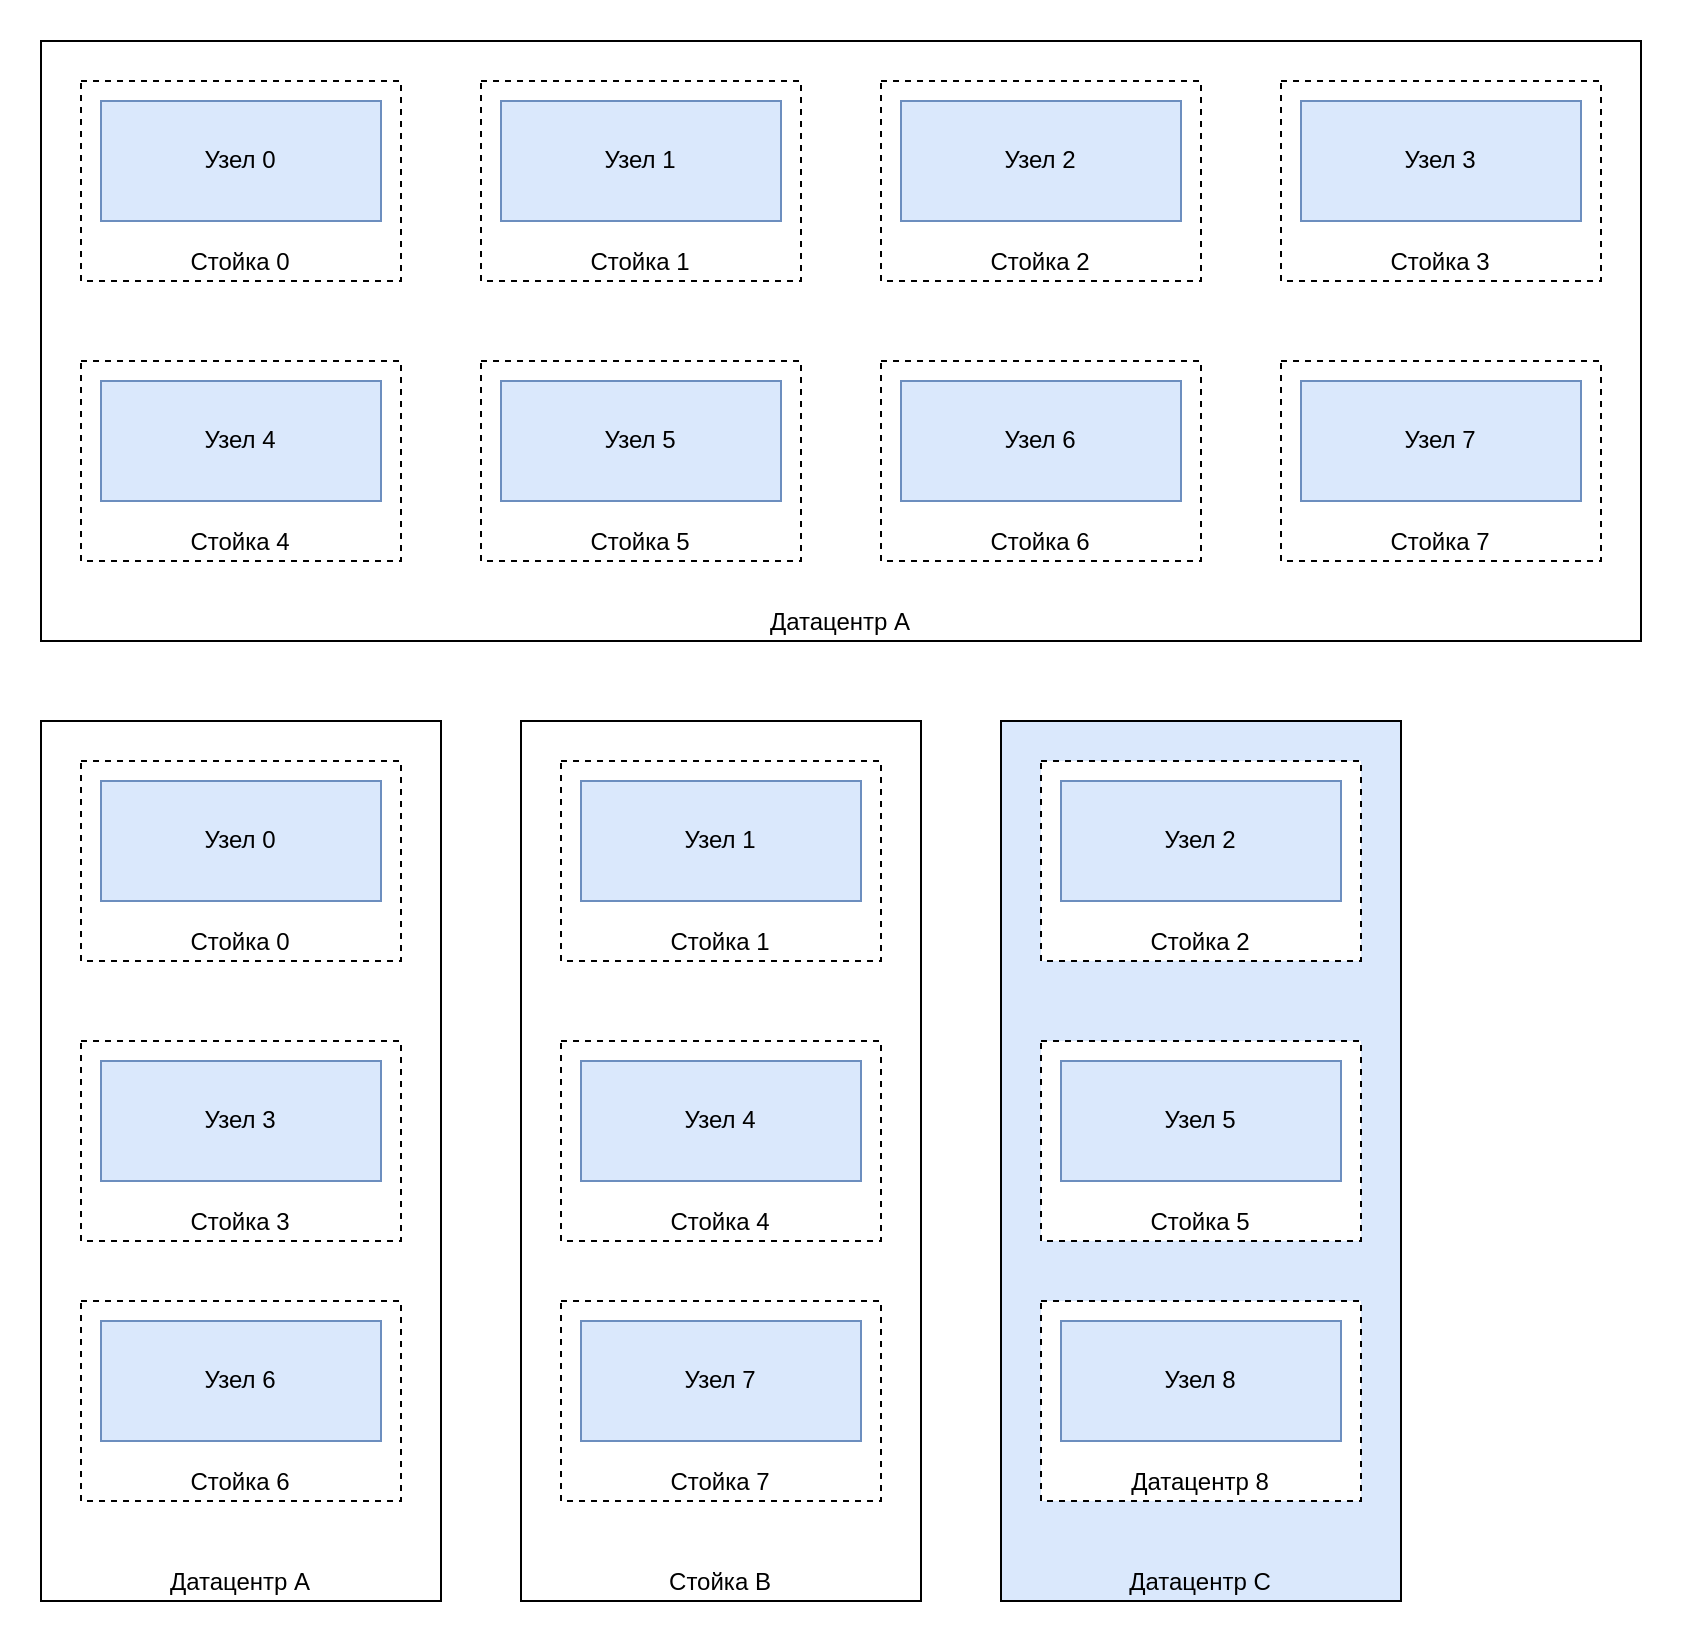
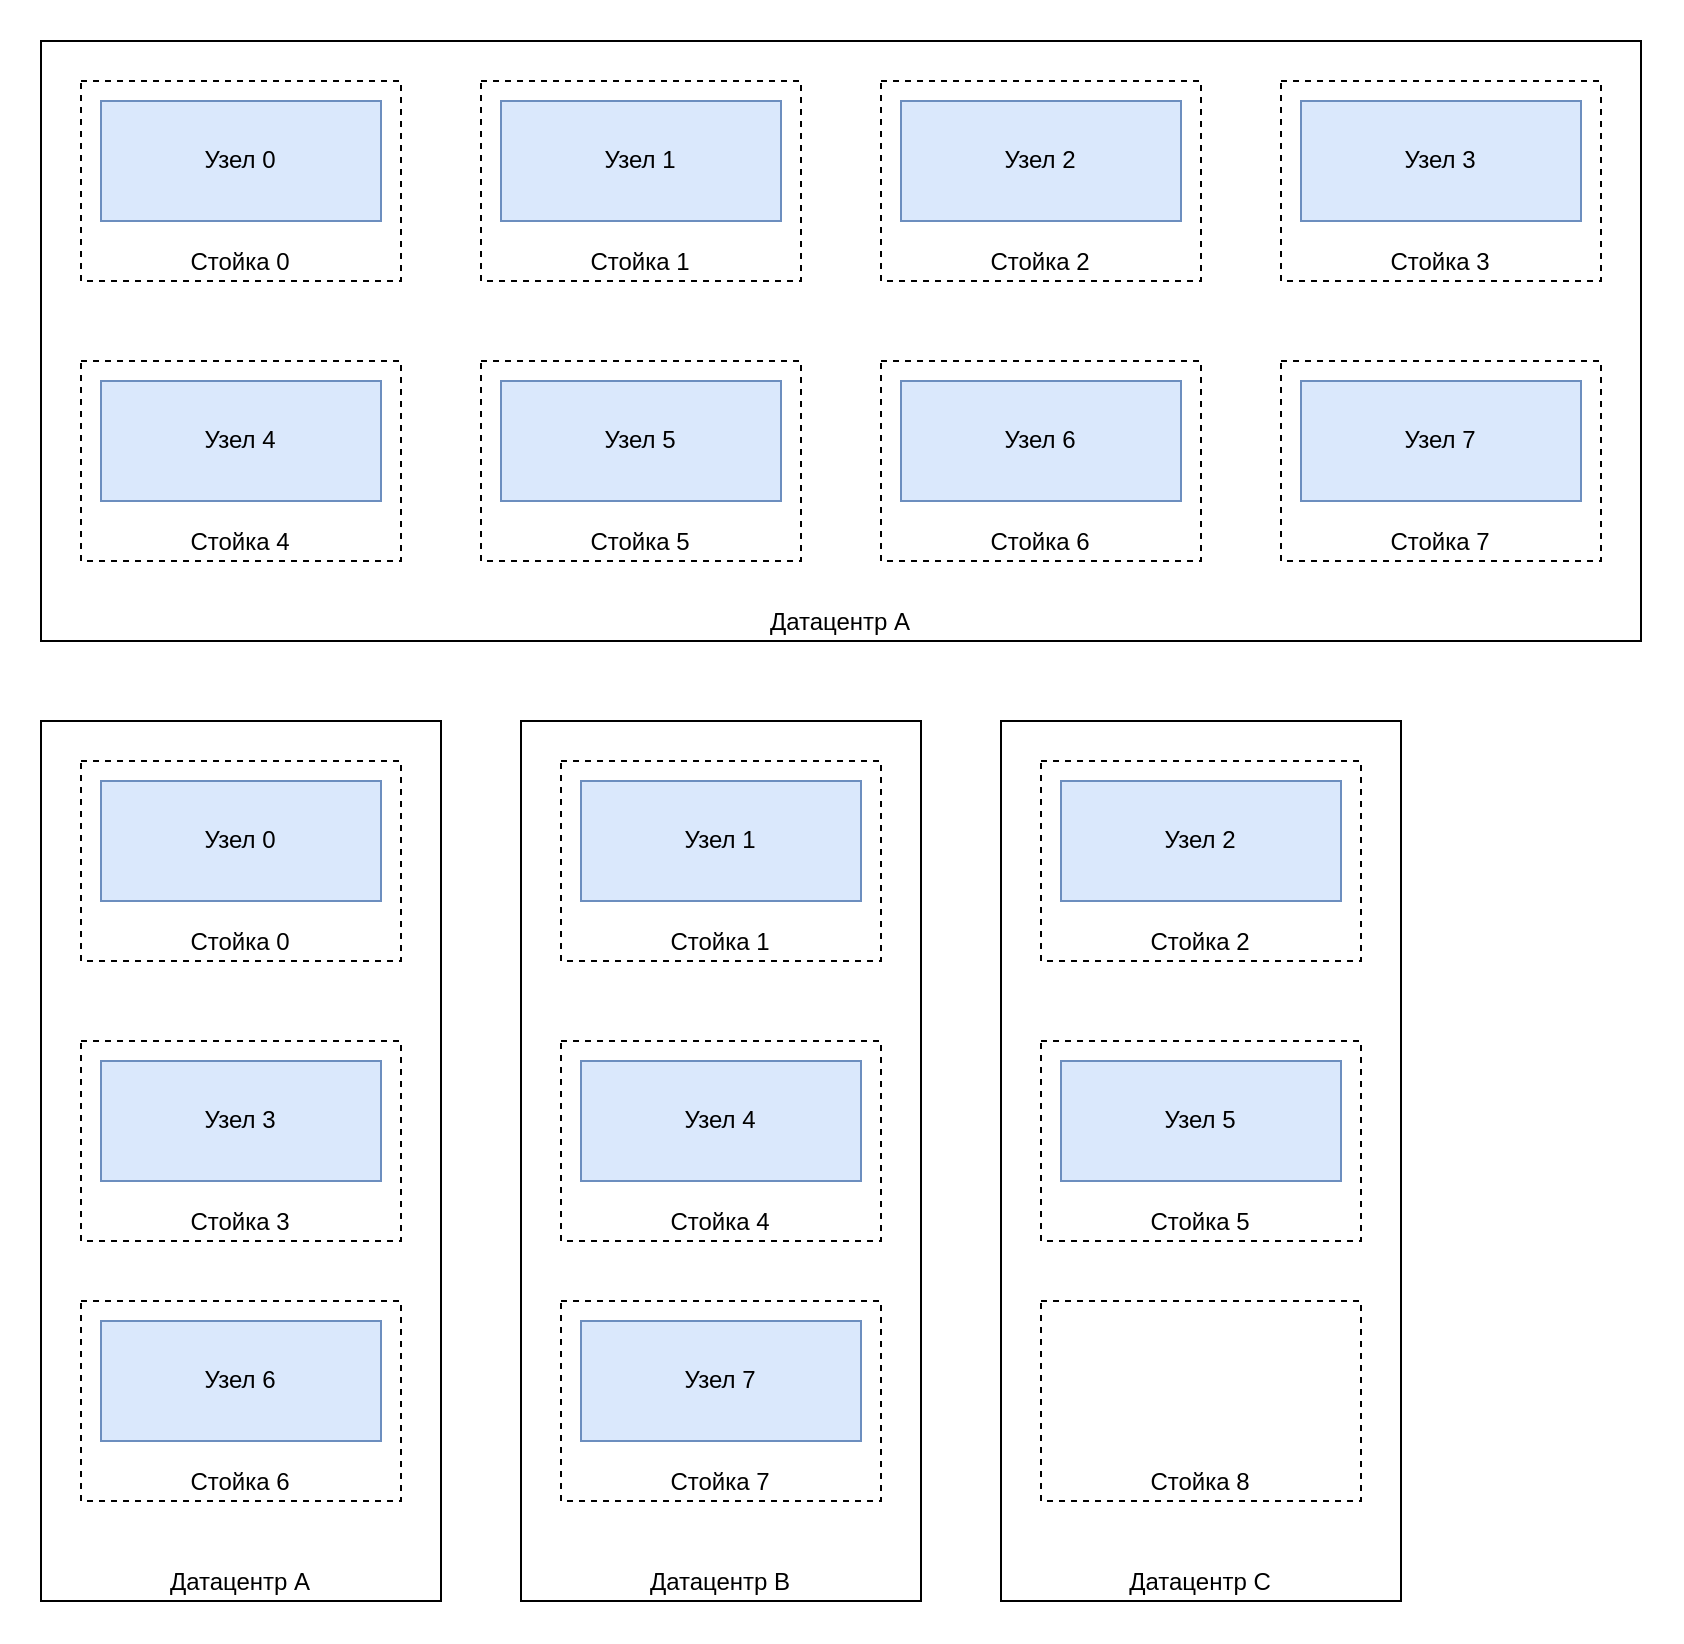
- <mxCell id="39" value="Узел&amp;nbsp;8" style="rounded=0;whiteSpace=wrap;html=1;fillColor=#dae8fc;strokeColor=#6c8ebf;" vertex="1" parent="1"><mxGeometry x="530" y="660" width="140" height="60" as="geometry" /></mxCell>
- <mxCell id="38" value="Датацентр&amp;nbsp;8" style="rounded=0;whiteSpace=wrap;html=1;dashed=1;verticalAlign=bottom;" vertex="1" parent="1"><mxGeometry x="520" y="650" width="160" height="100" as="geometry" /></mxCell>
+ <mxCell id="38" value="Стойка&amp;nbsp;8" style="rounded=0;whiteSpace=wrap;html=1;dashed=1;verticalAlign=bottom;" vertex="1" parent="1"><mxGeometry x="520" y="650" width="160" height="100" as="geometry" /></mxCell>
- <mxCell id="26" value="Стойка&amp;nbsp;B" style="rounded=0;whiteSpace=wrap;html=1;verticalAlign=bottom;" vertex="1" parent="1"><mxGeometry x="260" y="360" width="200" height="440" as="geometry" /></mxCell>
+ <mxCell id="26" value="Датацентр&amp;nbsp;B" style="rounded=0;whiteSpace=wrap;html=1;verticalAlign=bottom;" vertex="1" parent="1"><mxGeometry x="260" y="360" width="200" height="440" as="geometry" /></mxCell>
- <mxCell id="33" value="Датацентр&amp;nbsp;C" style="rounded=0;whiteSpace=wrap;html=1;verticalAlign=bottom;fillColor=#dae8fc;" vertex="1" parent="1"><mxGeometry x="500" y="360" width="200" height="440" as="geometry" /></mxCell>
+ <mxCell id="33" value="Датацентр&amp;nbsp;C" style="rounded=0;whiteSpace=wrap;html=1;verticalAlign=bottom;" vertex="1" parent="1"><mxGeometry x="500" y="360" width="200" height="440" as="geometry" /></mxCell>
